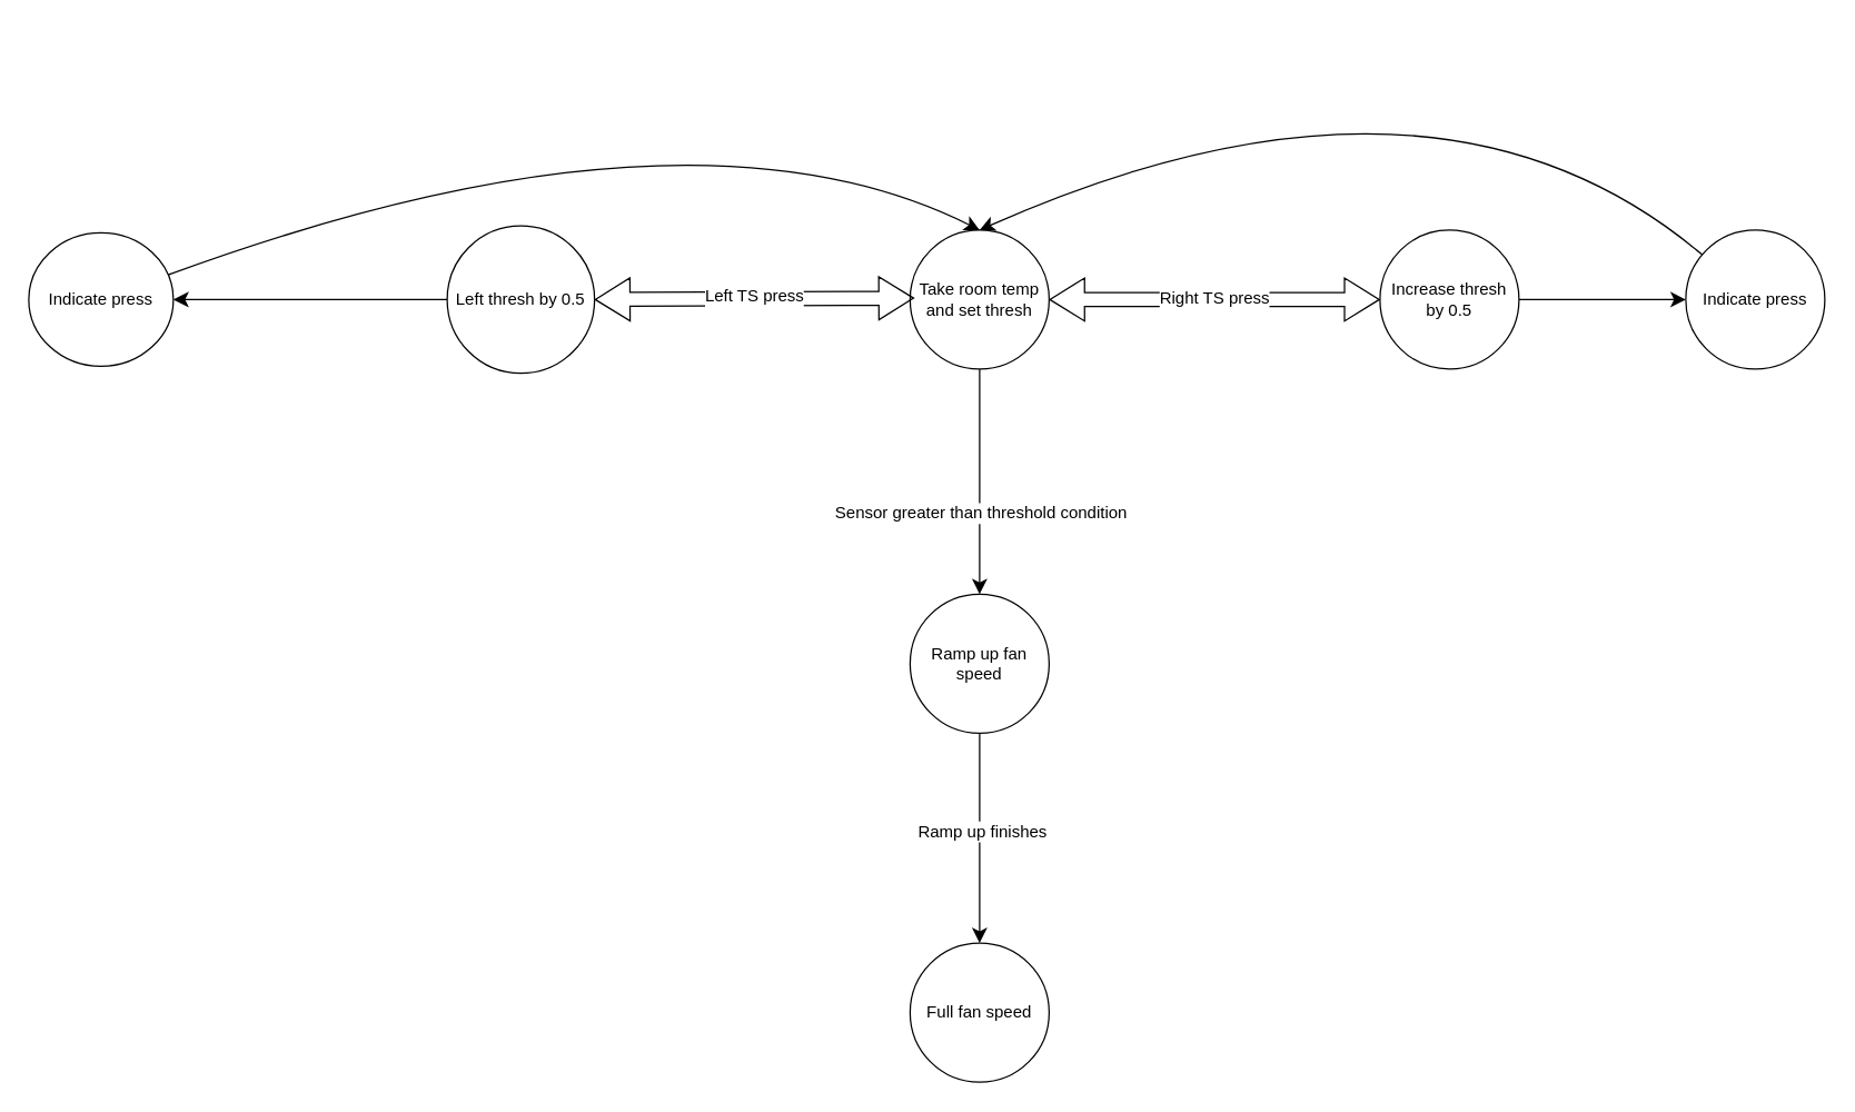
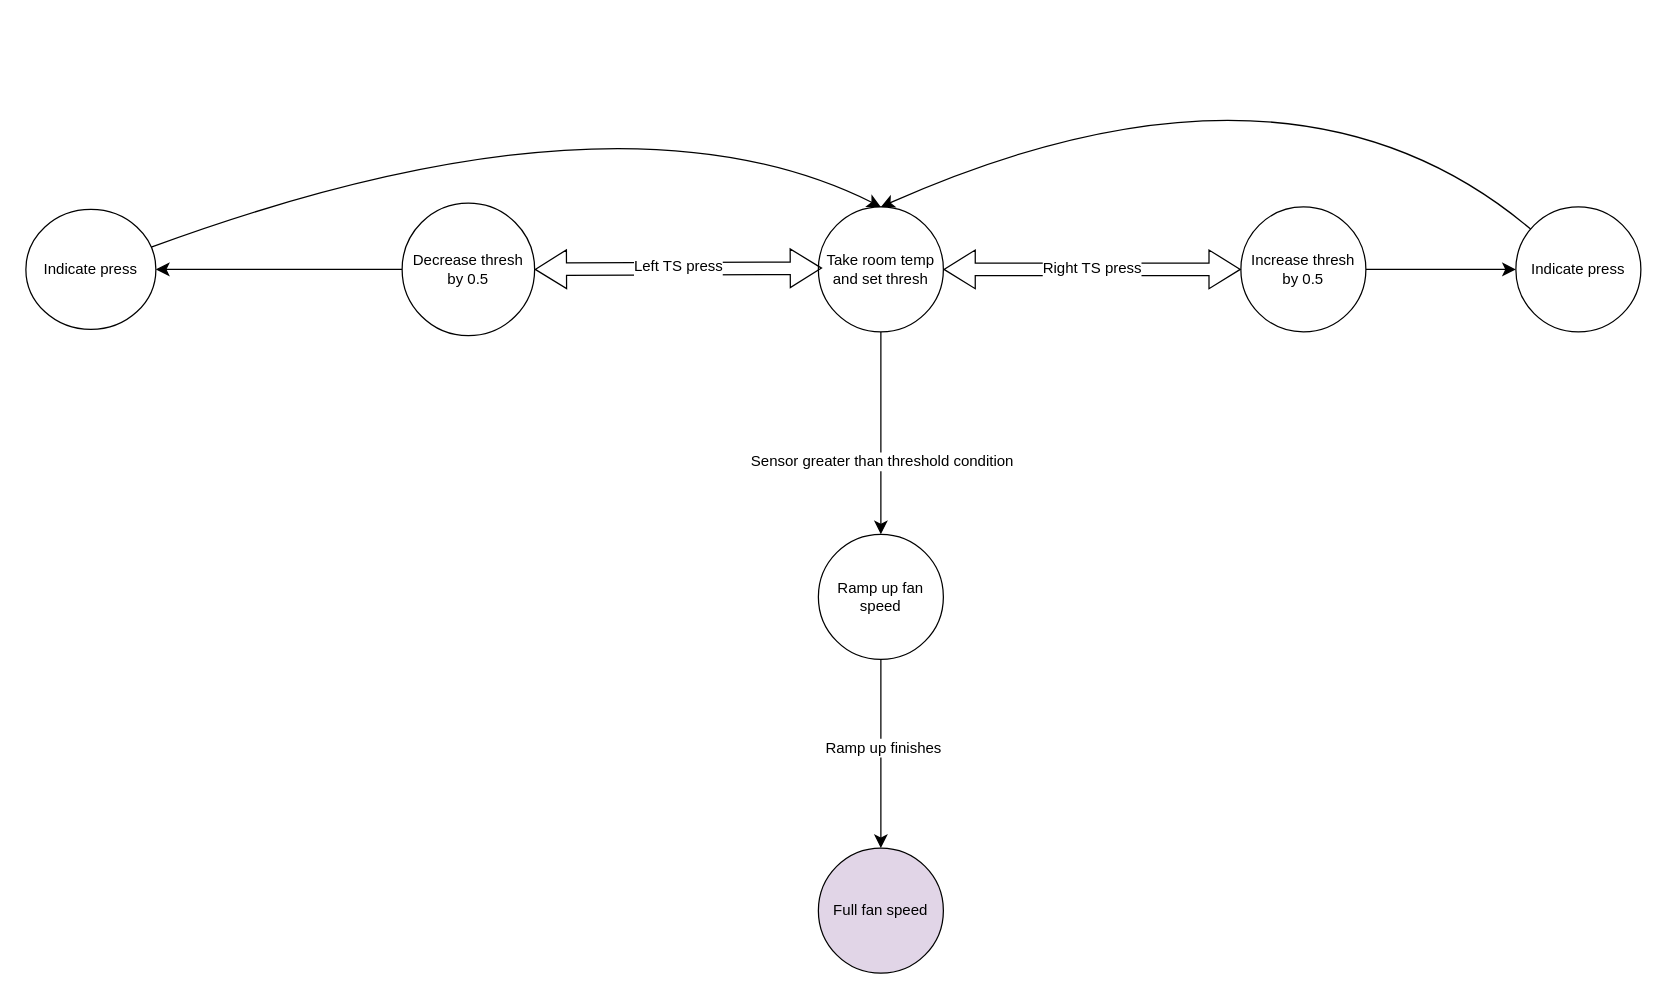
- <mxCell id="8" value="Left thresh by 0.5" style="ellipse;whiteSpace=wrap;html=1;aspect=fixed;" vertex="1" parent="1"><mxGeometry x="321" y="162" width="106" height="106" as="geometry" /></mxCell>
+ <mxCell id="8" value="Decrease thresh by 0.5" style="ellipse;whiteSpace=wrap;html=1;aspect=fixed;" vertex="1" parent="1"><mxGeometry x="321" y="162" width="106" height="106" as="geometry" /></mxCell>
- <mxCell id="20" value="Full fan speed" style="ellipse;whiteSpace=wrap;html=1;aspect=fixed;" vertex="1" parent="1"><mxGeometry x="654" y="678" width="100" height="100" as="geometry" /></mxCell>
+ <mxCell id="20" value="Full fan speed" style="ellipse;whiteSpace=wrap;html=1;aspect=fixed;fillColor=#e1d5e7;" vertex="1" parent="1"><mxGeometry x="654" y="678" width="100" height="100" as="geometry" /></mxCell>
